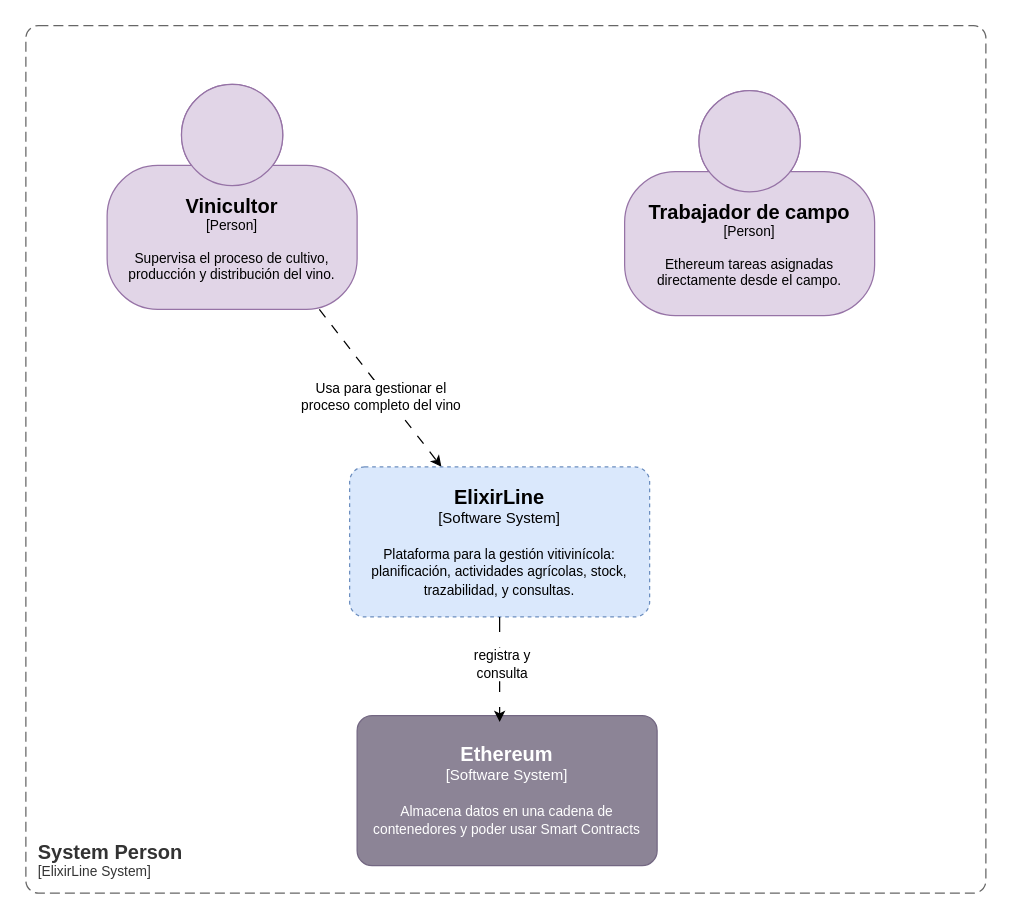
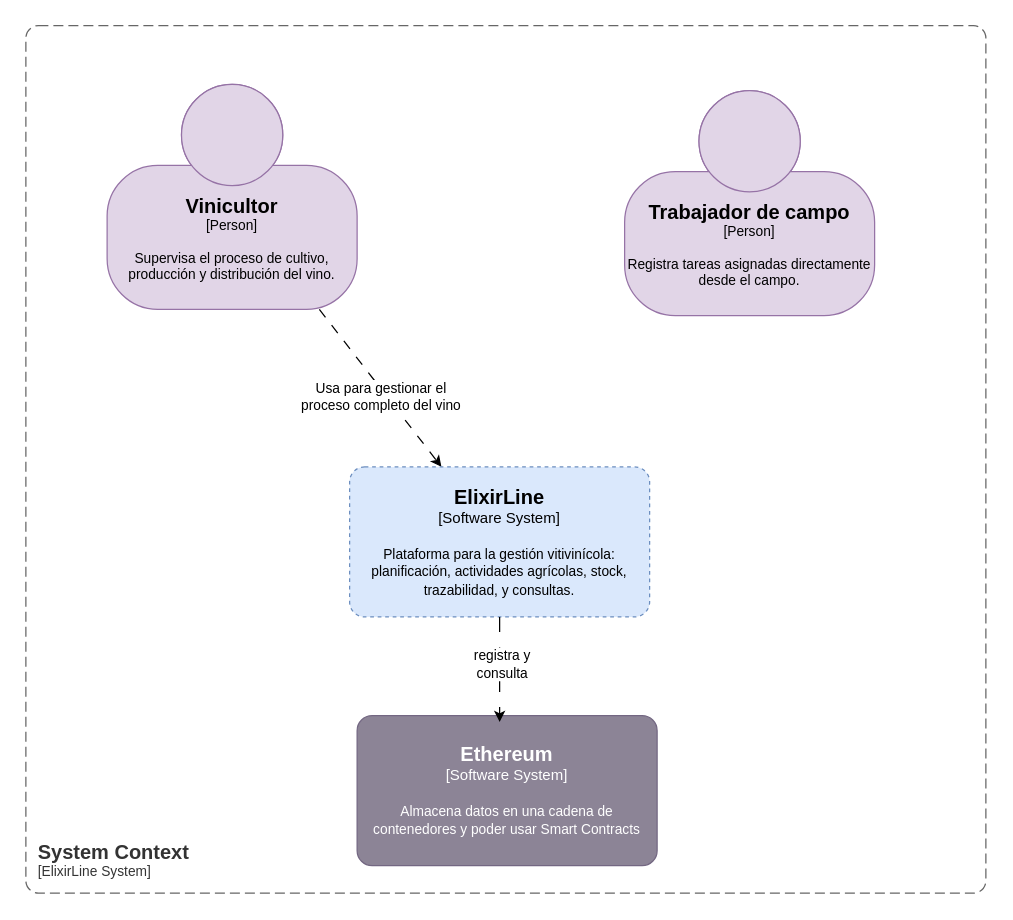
- <mxCell id="2" value="&lt;font style=&quot;font-size: 16px&quot;&gt;&lt;b&gt;Trabajador de campo&lt;/b&gt;&lt;/font&gt;&lt;div&gt;[Person]&lt;/div&gt;&lt;br&gt;&lt;div&gt;&lt;font style=&quot;font-size: 11px&quot;&gt;&lt;font&gt;Ethereum tareas asignadas directamente desde el campo.&lt;/font&gt;&lt;/font&gt;&lt;/div&gt;" style="html=1;fontSize=11;dashed=0;whiteSpace=wrap;fillColor=#e1d5e7;strokeColor=#9673a6;shape=mxgraph.c4.person2;align=center;metaEdit=1;points=[[0.5,0,0],[1,0.5,0],[1,0.75,0],[0.75,1,0],[0.5,1,0],[0.25,1,0],[0,0.75,0],[0,0.5,0]];resizable=0;fontColor=#000000;" parent="1" vertex="1"><mxGeometry x="499" y="72" width="200" height="180" as="geometry" /></mxCell>
+ <mxCell id="2" value="&lt;font style=&quot;font-size: 16px&quot;&gt;&lt;b&gt;Trabajador de campo&lt;/b&gt;&lt;/font&gt;&lt;div&gt;[Person]&lt;/div&gt;&lt;br&gt;&lt;div&gt;&lt;font style=&quot;font-size: 11px&quot;&gt;&lt;font&gt;Registra tareas asignadas directamente desde el campo.&lt;/font&gt;&lt;/font&gt;&lt;/div&gt;" style="html=1;fontSize=11;dashed=0;whiteSpace=wrap;fillColor=#e1d5e7;strokeColor=#9673a6;shape=mxgraph.c4.person2;align=center;metaEdit=1;points=[[0.5,0,0],[1,0.5,0],[1,0.75,0],[0.75,1,0],[0.5,1,0],[0.25,1,0],[0,0.75,0],[0,0.5,0]];resizable=0;fontColor=#000000;" parent="1" vertex="1"><mxGeometry x="499" y="72" width="200" height="180" as="geometry" /></mxCell>
- <mxCell id="7" value="&lt;font style=&quot;font-size: 16px&quot;&gt;&lt;b&gt;&lt;div style=&quot;text-align: left&quot;&gt;System Person&lt;/div&gt;&lt;/b&gt;&lt;/font&gt;&lt;div style=&quot;text-align: left&quot;&gt;[ElixirLine System]&lt;/div&gt;" style="rounded=1;fontSize=11;whiteSpace=wrap;html=1;dashed=1;arcSize=20;fillColor=none;strokeColor=#666666;fontColor=#333333;labelBackgroundColor=none;align=left;verticalAlign=bottom;labelBorderColor=none;spacingTop=0;spacing=10;dashPattern=8 4;metaEdit=1;rotatable=0;perimeter=rectanglePerimeter;noLabel=0;labelPadding=0;allowArrows=0;connectable=0;expand=0;recursiveResize=0;editable=1;pointerEvents=0;absoluteArcSize=1;points=[[0.25,0,0],[0.5,0,0],[0.75,0,0],[1,0.25,0],[1,0.5,0],[1,0.75,0],[0.75,1,0],[0.5,1,0],[0.25,1,0],[0,0.75,0],[0,0.5,0],[0,0.25,0]];" parent="1" vertex="1"><mxGeometry x="20" y="20" width="768" height="694" as="geometry" /></mxCell>
+ <mxCell id="7" value="&lt;font style=&quot;font-size: 16px&quot;&gt;&lt;b&gt;&lt;div style=&quot;text-align: left&quot;&gt;System Context&lt;/div&gt;&lt;/b&gt;&lt;/font&gt;&lt;div style=&quot;text-align: left&quot;&gt;[ElixirLine System]&lt;/div&gt;" style="rounded=1;fontSize=11;whiteSpace=wrap;html=1;dashed=1;arcSize=20;fillColor=none;strokeColor=#666666;fontColor=#333333;labelBackgroundColor=none;align=left;verticalAlign=bottom;labelBorderColor=none;spacingTop=0;spacing=10;dashPattern=8 4;metaEdit=1;rotatable=0;perimeter=rectanglePerimeter;noLabel=0;labelPadding=0;allowArrows=0;connectable=0;expand=0;recursiveResize=0;editable=1;pointerEvents=0;absoluteArcSize=1;points=[[0.25,0,0],[0.5,0,0],[0.75,0,0],[1,0.25,0],[1,0.5,0],[1,0.75,0],[0.75,1,0],[0.5,1,0],[0.25,1,0],[0,0.75,0],[0,0.5,0],[0,0.25,0]];" parent="1" vertex="1"><mxGeometry x="20" y="20" width="768" height="694" as="geometry" /></mxCell>
